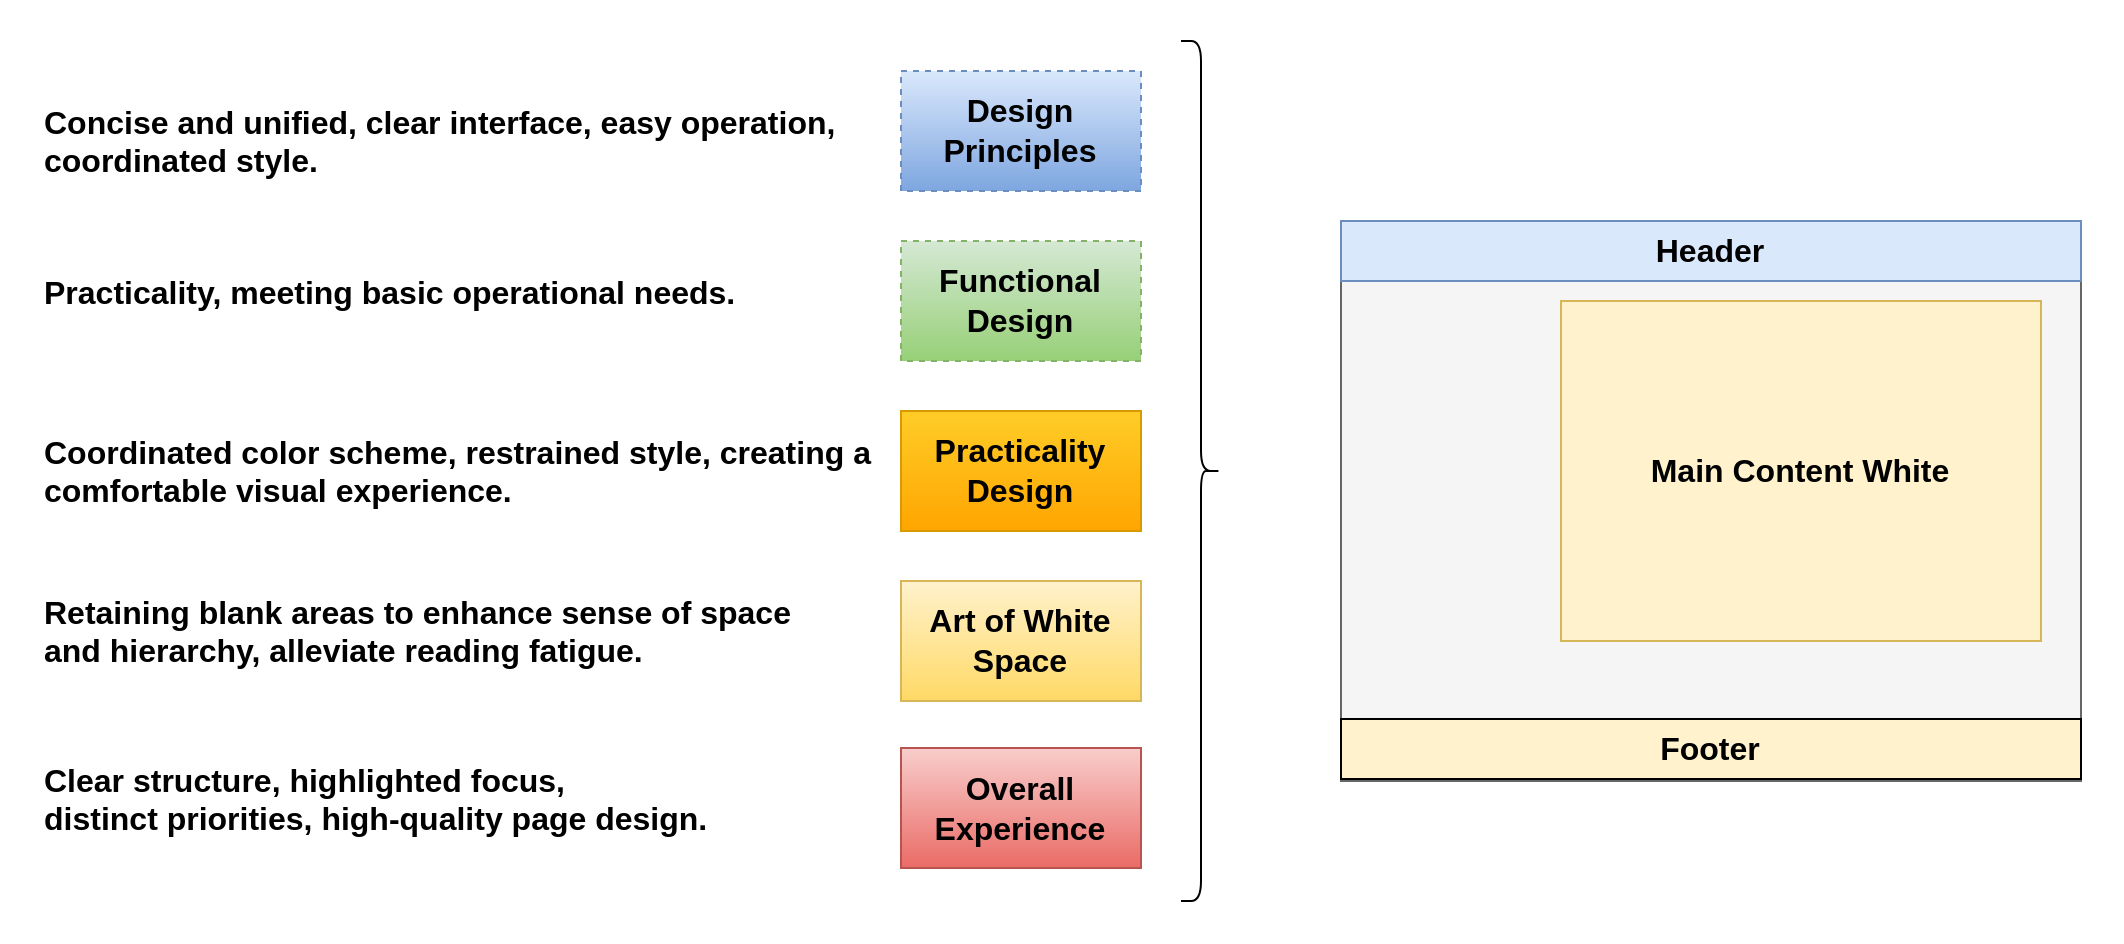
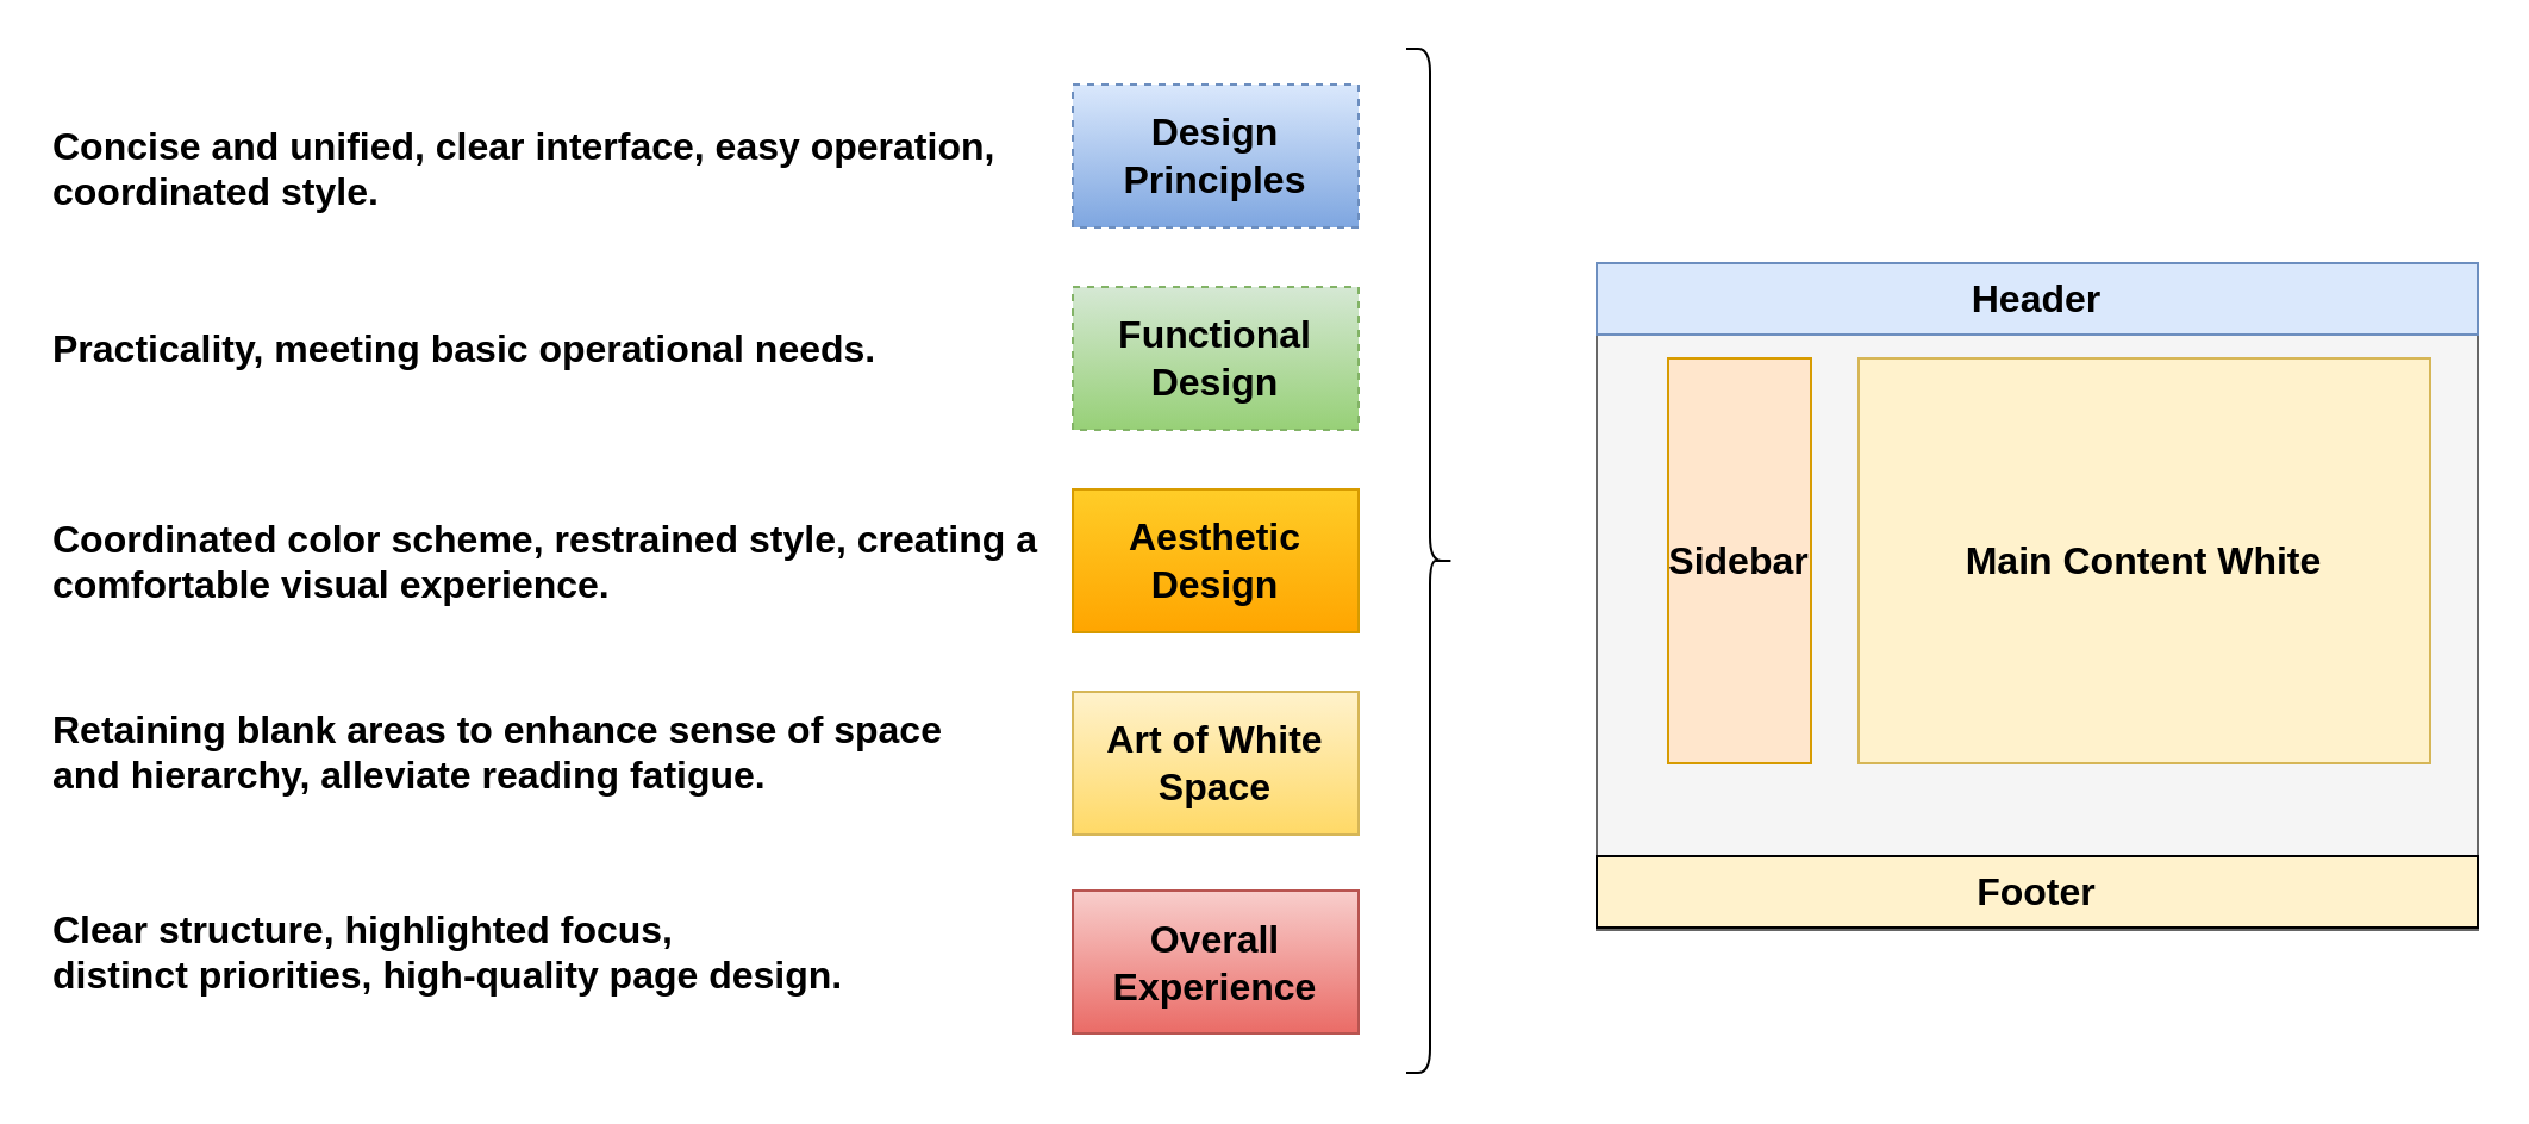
- <mxCell id="10" value="Practicality Design" style="rounded=0;whiteSpace=wrap;html=1;fontSize=16;fontStyle=1;fillColor=#ffcd28;gradientColor=#ffa500;strokeColor=#d79b00;" vertex="1" parent="1"><mxGeometry x="450" y="205" width="120" height="60" as="geometry" /></mxCell>
+ <mxCell id="10" value="Aesthetic Design" style="rounded=0;whiteSpace=wrap;html=1;fontSize=16;fontStyle=1;fillColor=#ffcd28;gradientColor=#ffa500;strokeColor=#d79b00;" vertex="1" parent="1"><mxGeometry x="450" y="205" width="120" height="60" as="geometry" /></mxCell>
+ <mxCell id="4" value="Sidebar" style="rounded=0;whiteSpace=wrap;html=1;fillColor=#ffe6cc;strokeColor=#d79b00;fontSize=16;fontStyle=1" vertex="1" parent="1"><mxGeometry x="700" y="150" width="60" height="170" as="geometry" /></mxCell>
